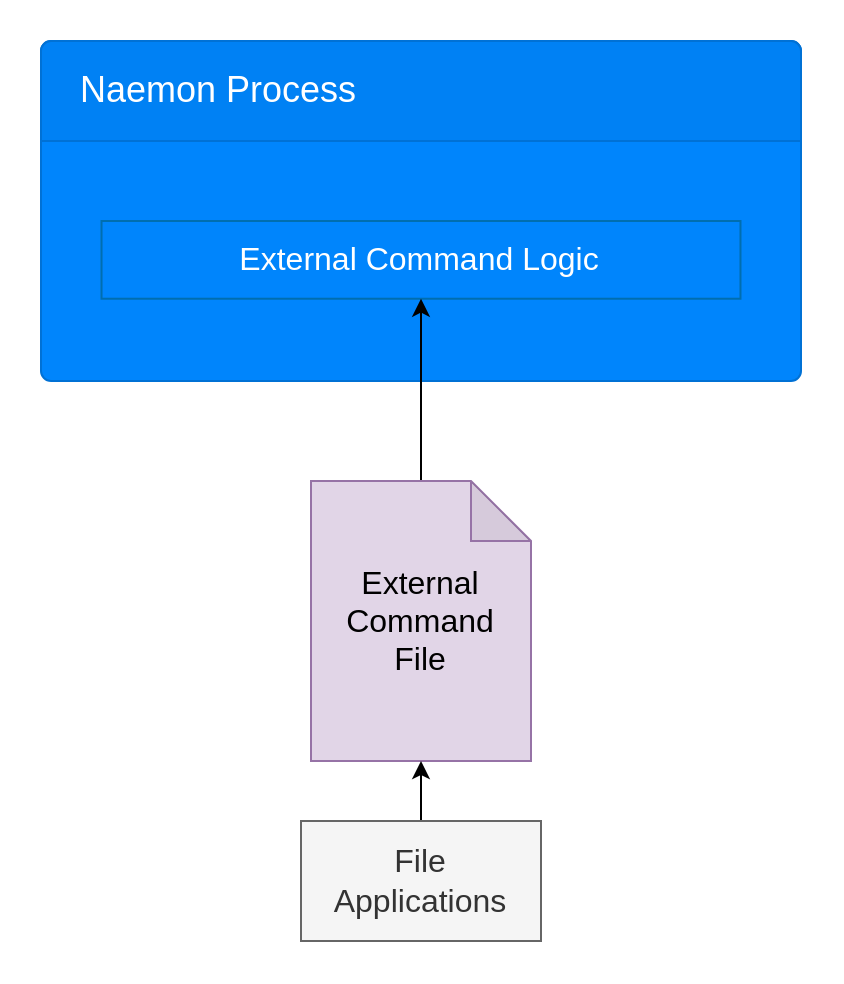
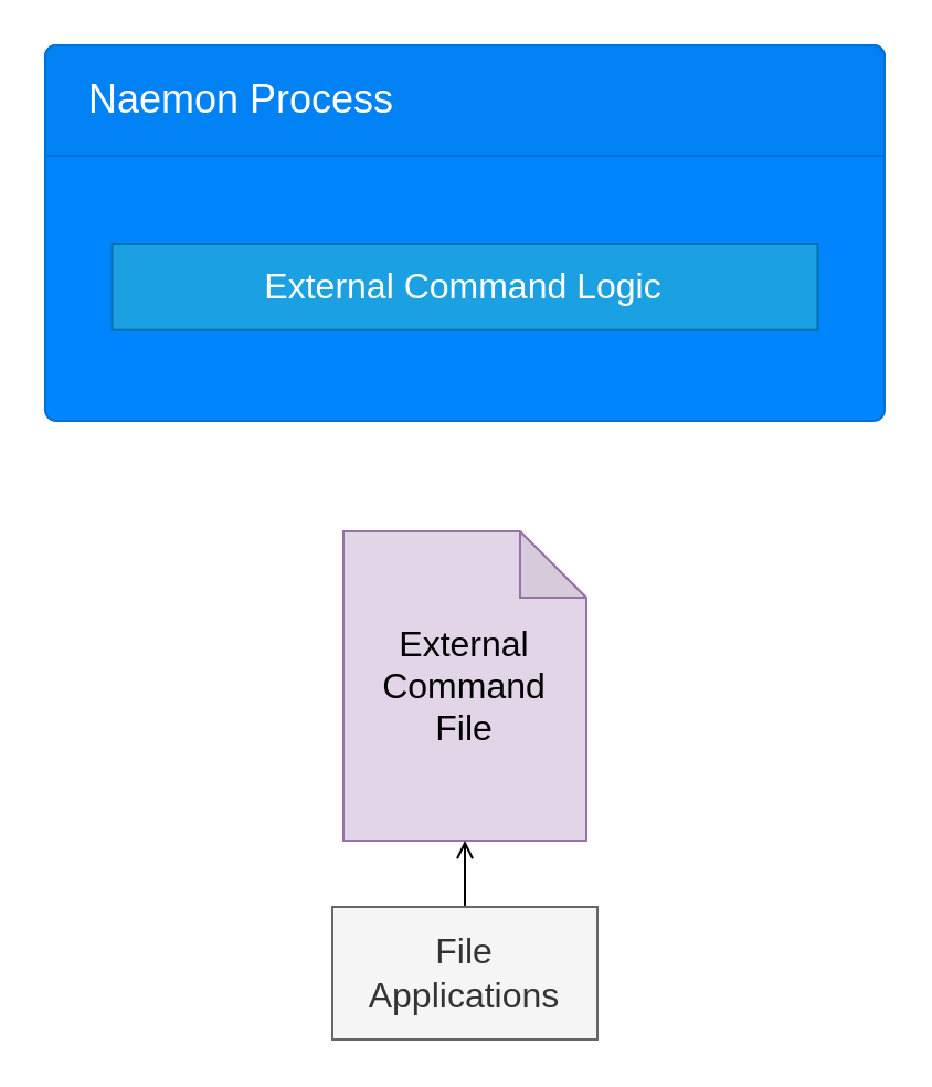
- <mxCell id="4" value="External Command Logic" style="rounded=0;whiteSpace=wrap;html=1;fillColor=#0085fc;fontColor=#ffffff;strokeColor=#006EAF;fontSize=16;" vertex="1" parent="2"><mxGeometry x="30.26" y="90.001" width="319.48" height="38.857" as="geometry" /></mxCell>
+ <mxCell id="4" value="External Command Logic" style="rounded=0;whiteSpace=wrap;html=1;fillColor=#1ba1e2;fontColor=#ffffff;strokeColor=#006EAF;fontSize=16;" vertex="1" parent="2"><mxGeometry x="30.26" y="90.001" width="319.48" height="38.857" as="geometry" /></mxCell>
- <mxCell id="5" style="edgeStyle=orthogonalEdgeStyle;rounded=0;orthogonalLoop=1;jettySize=auto;html=1;entryX=0.5;entryY=1;entryDx=0;entryDy=0;" edge="1" parent="1" source="6" target="4"><mxGeometry relative="1" as="geometry" /></mxCell>
- <mxCell id="7" style="edgeStyle=orthogonalEdgeStyle;rounded=0;orthogonalLoop=1;jettySize=auto;html=1;" edge="1" parent="1" source="8" target="6"><mxGeometry relative="1" as="geometry" /></mxCell>
+ <mxCell id="7" style="edgeStyle=orthogonalEdgeStyle;rounded=0;orthogonalLoop=1;jettySize=auto;html=1;endArrow=open;" edge="1" parent="1" source="8" target="6"><mxGeometry relative="1" as="geometry" /></mxCell>
